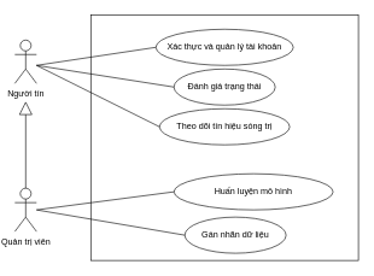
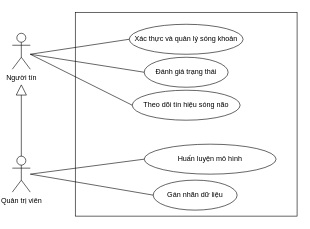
- <mxCell id="5" value="Xác thực và quản lý tài khoản" style="ellipse;whiteSpace=wrap;html=1;" parent="1" vertex="1"><mxGeometry x="215" y="40" width="190" height="50" as="geometry" /></mxCell>
+ <mxCell id="5" value="Xác thực và quản lý sóng khoản" style="ellipse;whiteSpace=wrap;html=1;" parent="1" vertex="1"><mxGeometry x="215" y="40" width="190" height="50" as="geometry" /></mxCell>
- <mxCell id="9" value="Theo dõi tín hiệu sóng trị" style="ellipse;whiteSpace=wrap;html=1;" parent="1" vertex="1"><mxGeometry x="220" y="150" width="180" height="50" as="geometry" /></mxCell>
+ <mxCell id="9" value="Theo dõi tín hiệu sóng não" style="ellipse;whiteSpace=wrap;html=1;" parent="1" vertex="1"><mxGeometry x="220" y="150" width="180" height="50" as="geometry" /></mxCell>
